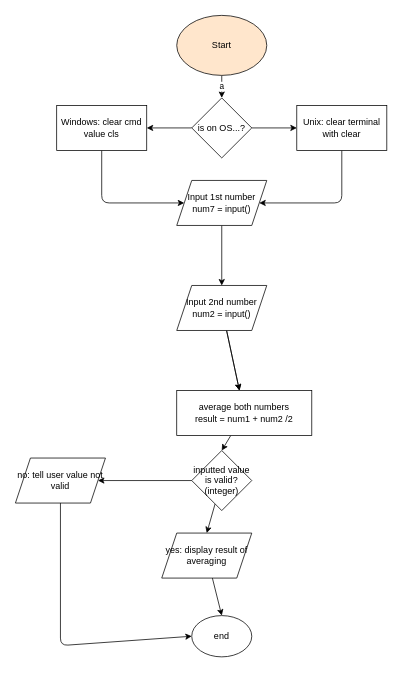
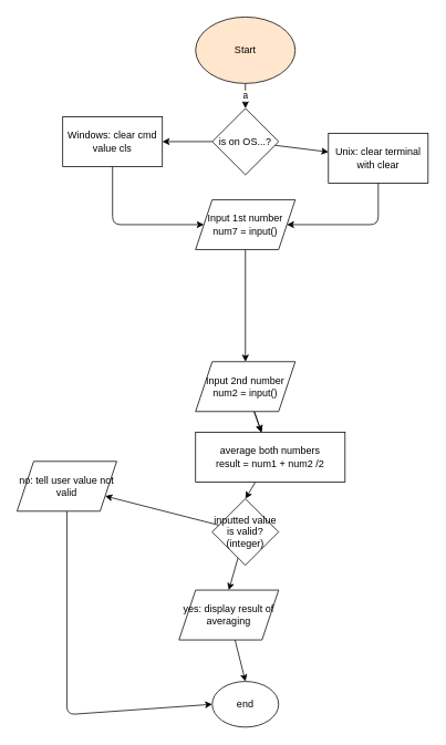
- <mxCell id="20" value="Unix: clear terminal with clear" style="whiteSpace=wrap;html=1;" parent="1" vertex="1"><mxGeometry x="395" y="140" width="120" height="60" as="geometry" /></mxCell>
+ <mxCell id="20" value="Unix: clear terminal with clear" style="whiteSpace=wrap;html=1;" parent="1" vertex="1"><mxGeometry x="395" y="160" width="120" height="60" as="geometry" /></mxCell>
- <mxCell id="8" value="Input 2nd number&lt;div&gt;num2 = input()&lt;/div&gt;" style="shape=parallelogram;perimeter=parallelogramPerimeter;whiteSpace=wrap;html=1;fixedSize=1;" parent="1" vertex="1"><mxGeometry x="235" y="380" width="120" height="60" as="geometry" /></mxCell>
+ <mxCell id="8" value="Input 2nd number&lt;div&gt;num2 = input()&lt;/div&gt;" style="shape=parallelogram;perimeter=parallelogramPerimeter;whiteSpace=wrap;html=1;fixedSize=1;" parent="1" vertex="1"><mxGeometry x="235" y="435" width="120" height="60" as="geometry" /></mxCell>
- <mxCell id="25" value="no: tell user value not valid" style="shape=parallelogram;perimeter=parallelogramPerimeter;whiteSpace=wrap;html=1;fixedSize=1;" parent="1" vertex="1"><mxGeometry x="20" y="610" width="120" height="60" as="geometry" /></mxCell>
+ <mxCell id="25" value="no: tell user value not valid" style="shape=parallelogram;perimeter=parallelogramPerimeter;whiteSpace=wrap;html=1;fixedSize=1;" parent="1" vertex="1"><mxGeometry x="20" y="555" width="120" height="60" as="geometry" /></mxCell>
